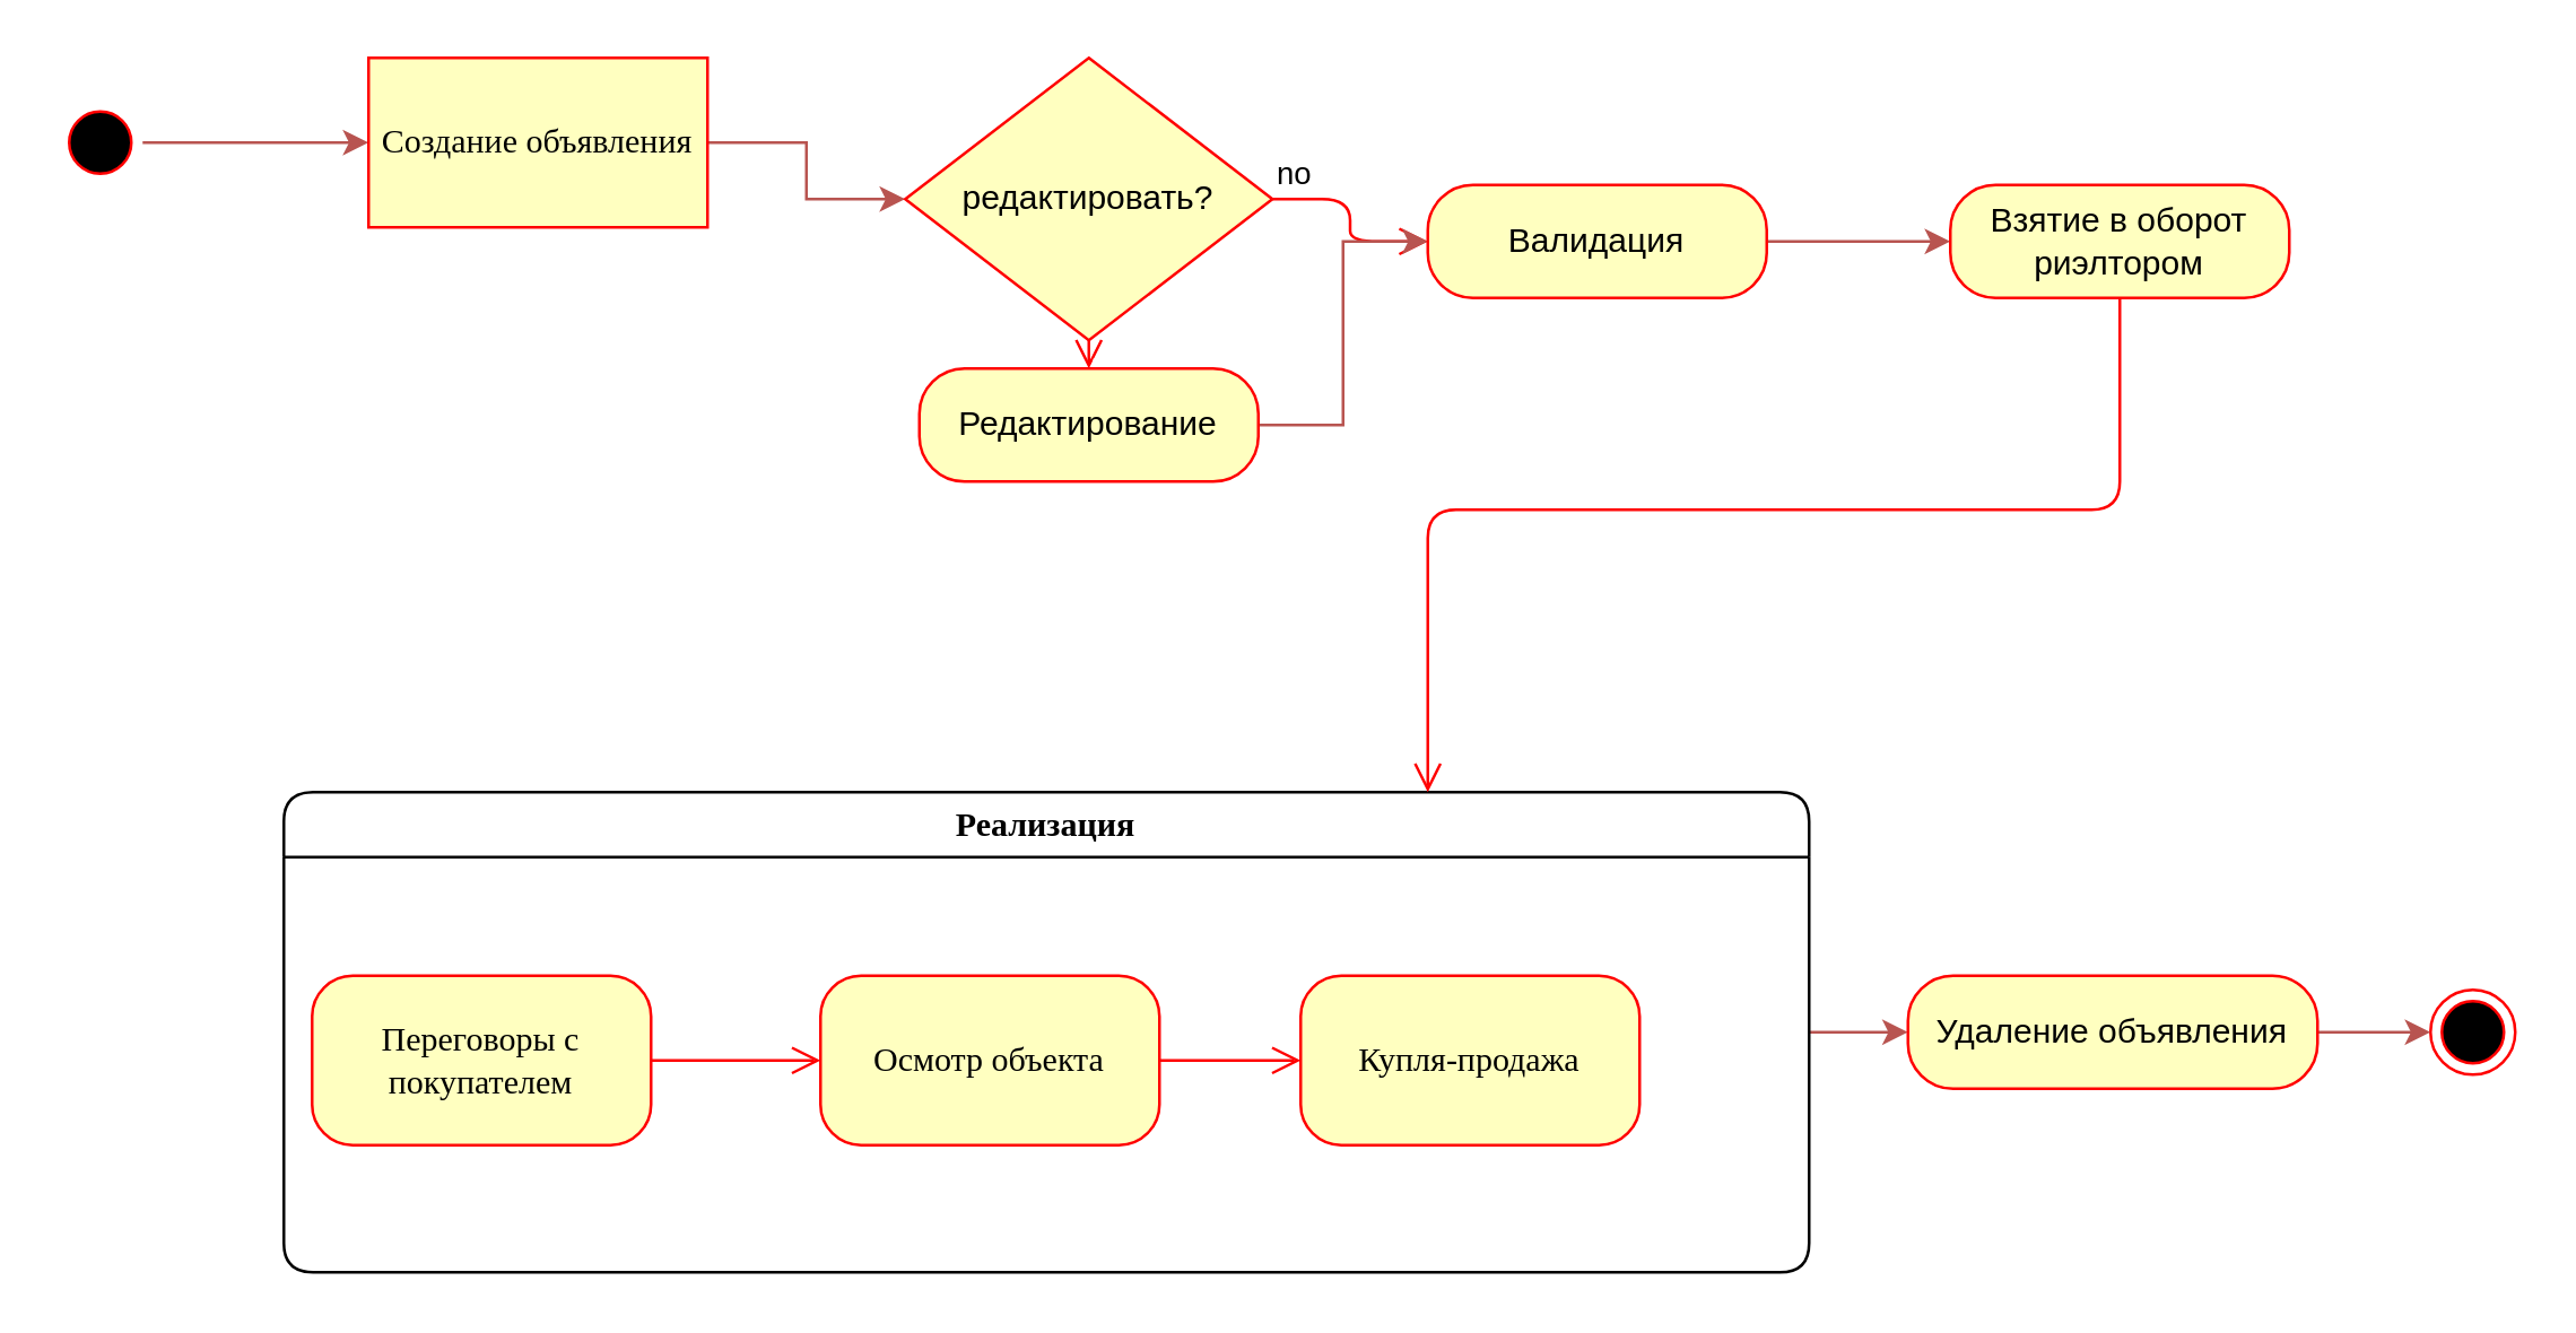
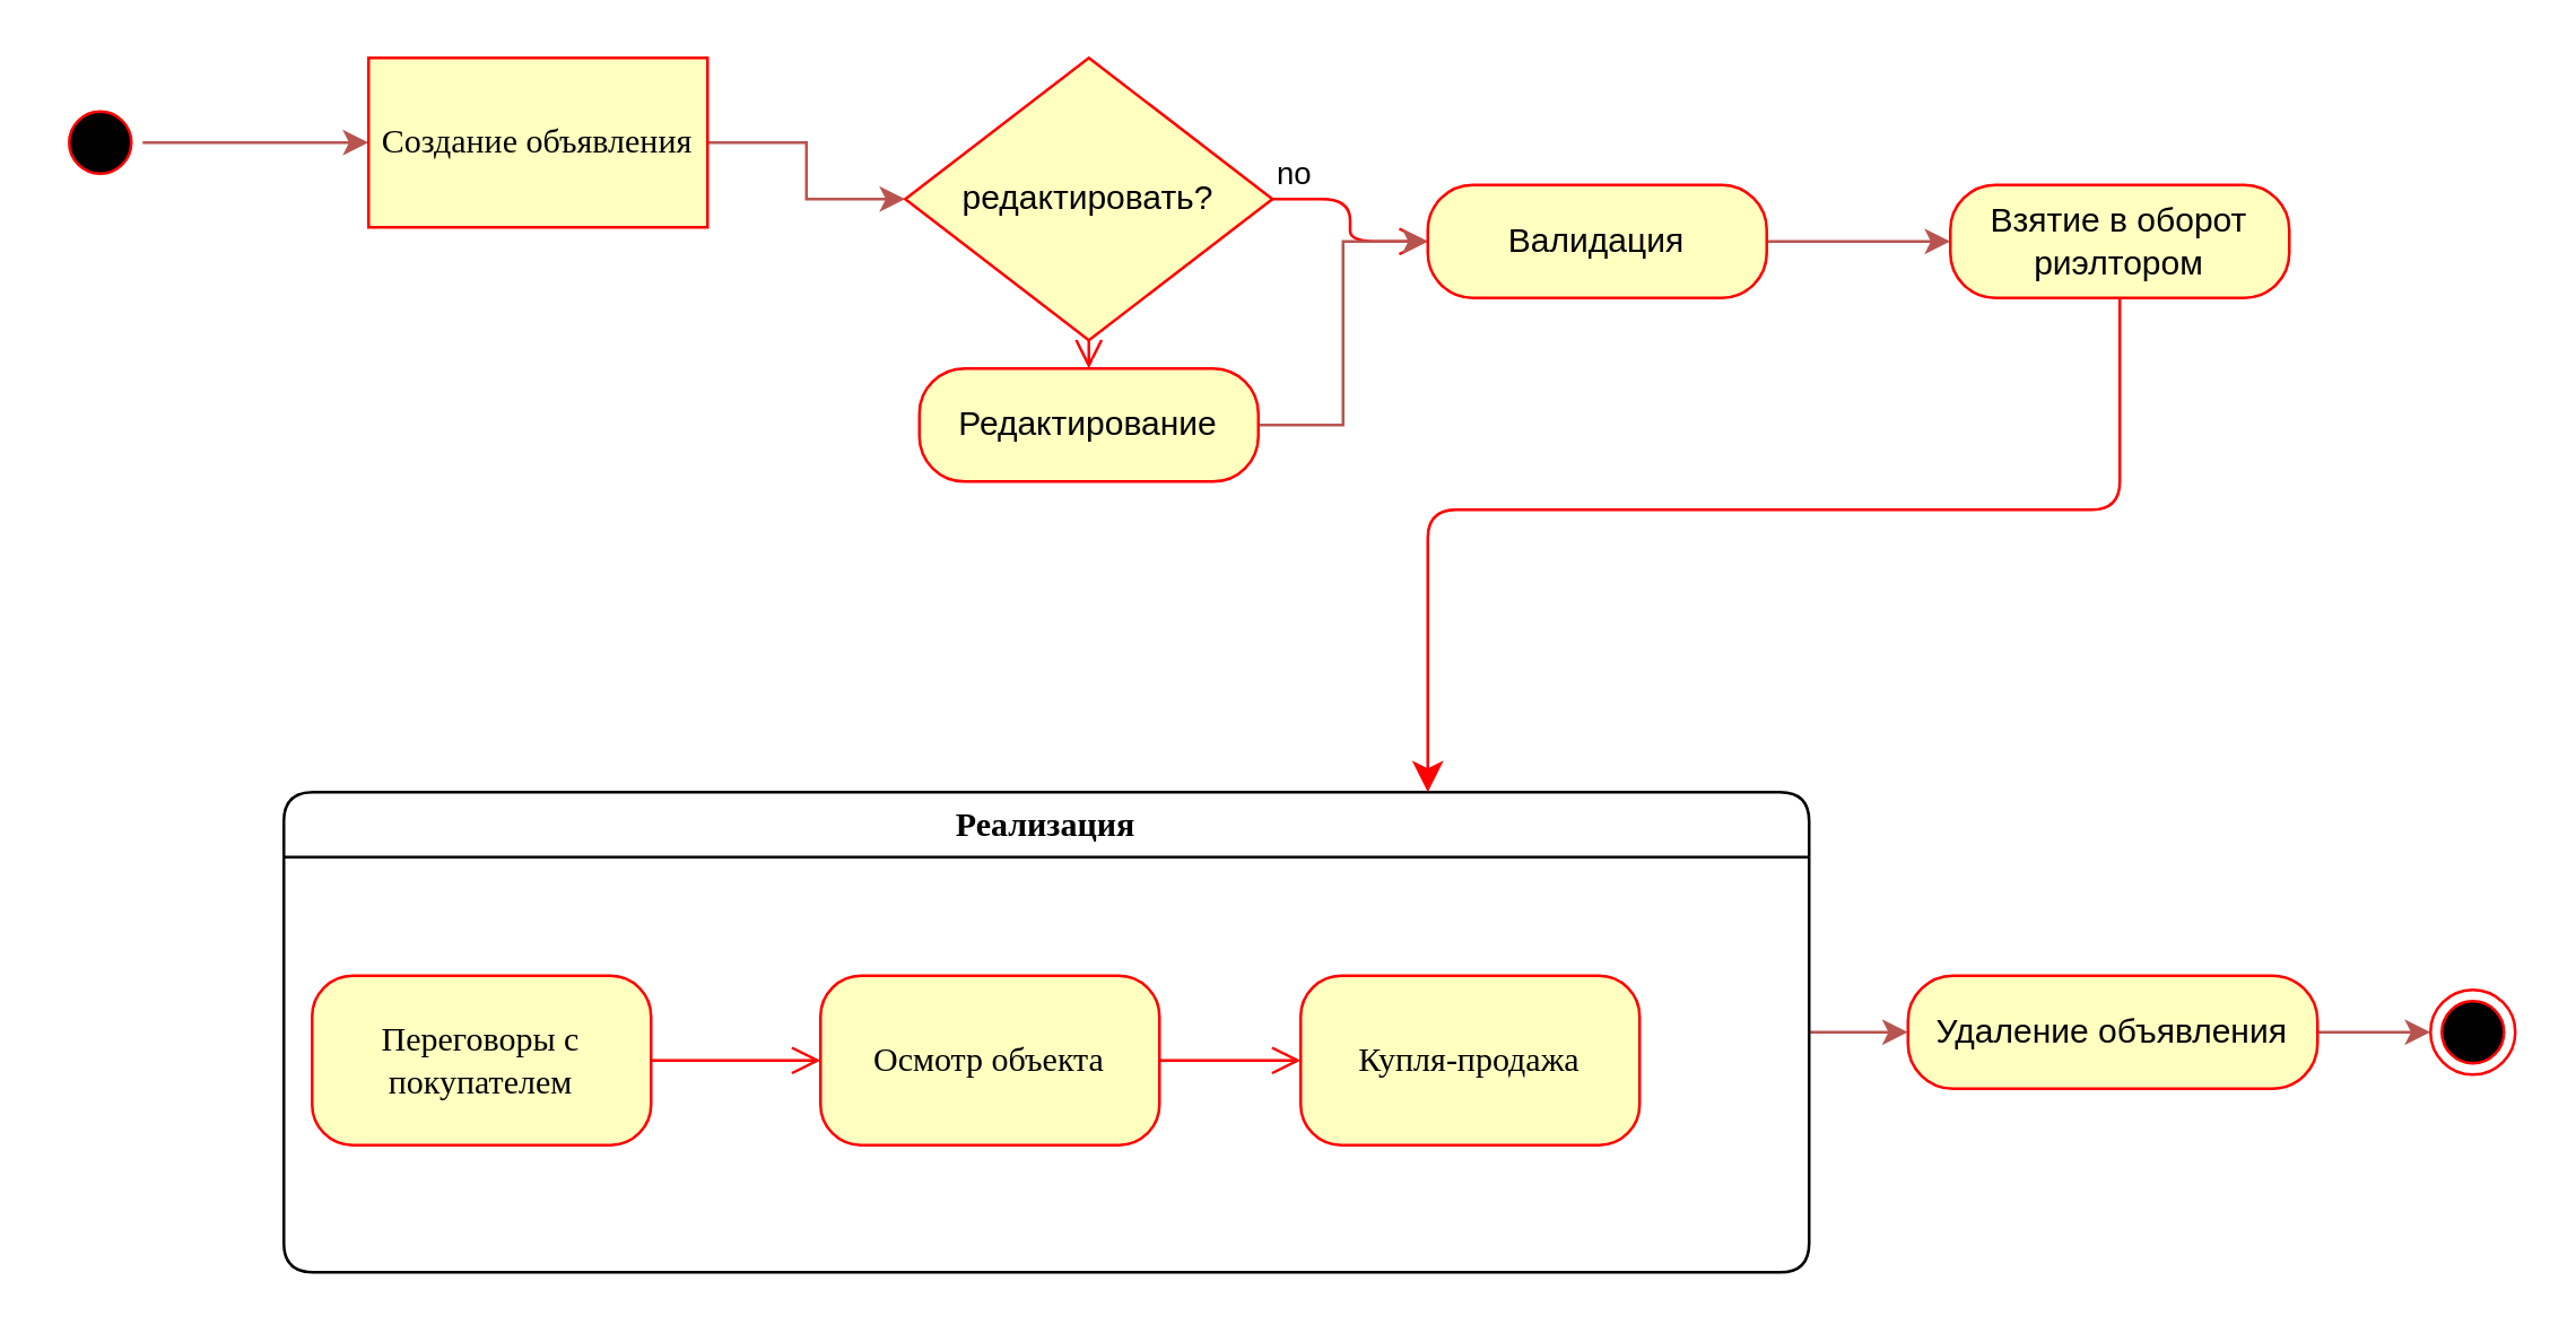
- <mxCell id="21" value="" style="edgeStyle=orthogonalEdgeStyle;html=1;verticalAlign=bottom;endArrow=open;endSize=8;strokeColor=#ff0000;entryX=0.75;entryY=0;entryDx=0;entryDy=0;" edge="1" source="20" parent="1" target="7"><mxGeometry relative="1" as="geometry"><mxPoint x="750" y="165" as="targetPoint" /><Array as="points"><mxPoint x="750" y="180" /><mxPoint x="505" y="180" /></Array></mxGeometry></mxCell>
+ <mxCell id="21" value="" style="edgeStyle=orthogonalEdgeStyle;html=1;verticalAlign=bottom;endArrow=classic;endSize=8;strokeColor=#ff0000;entryX=0.75;entryY=0;entryDx=0;entryDy=0;" edge="1" source="20" parent="1" target="7"><mxGeometry relative="1" as="geometry"><mxPoint x="750" y="165" as="targetPoint" /><Array as="points"><mxPoint x="750" y="180" /><mxPoint x="505" y="180" /></Array></mxGeometry></mxCell>
